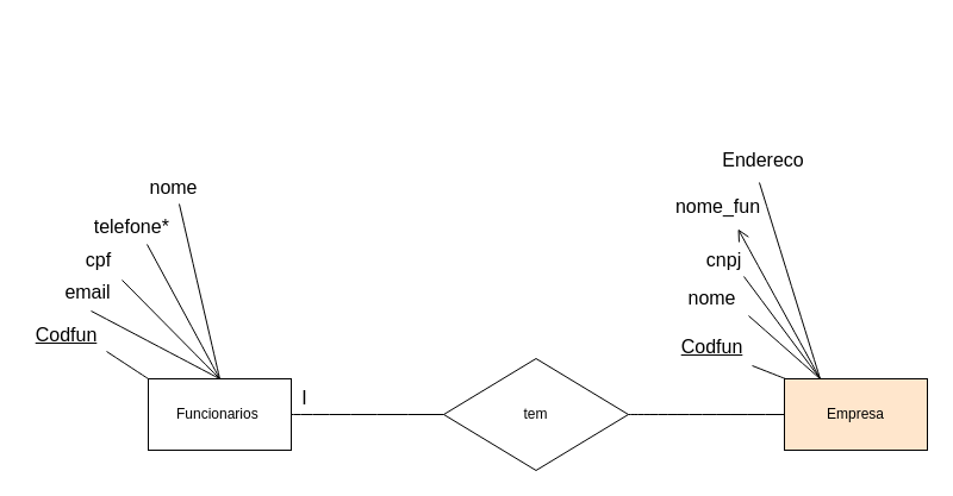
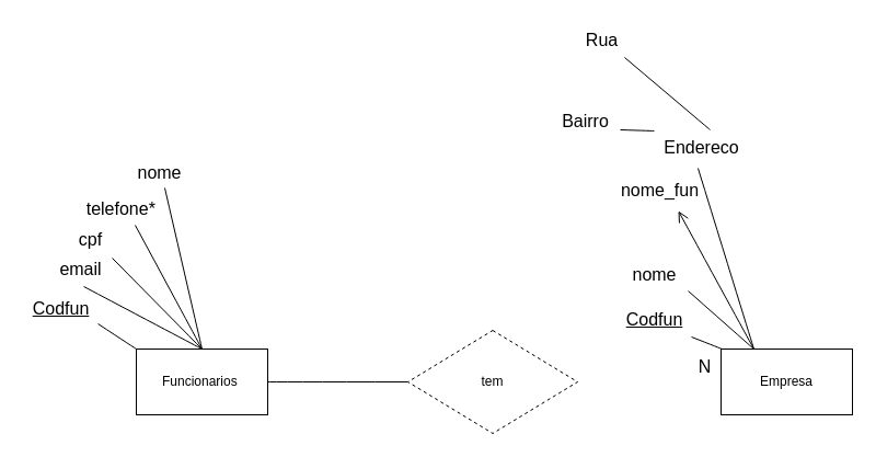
+ <mxCell id="26" value="Rua" style="text;html=1;align=center;verticalAlign=middle;resizable=0;points=[];autosize=1;strokeColor=none;fillColor=none;fontSize=16;" vertex="1" parent="1"><mxGeometry x="525" y="20" width="47" height="31" as="geometry" /></mxCell>
+ <mxCell id="28" value="" style="endArrow=none;html=1;rounded=0;fontSize=12;startSize=8;endSize=8;curved=1;exitX=0.598;exitY=0;exitDx=0;exitDy=0;exitPerimeter=0;entryX=0.957;entryY=1.032;entryDx=0;entryDy=0;entryPerimeter=0;" edge="1" parent="1" source="25" target="26"><mxGeometry width="50" height="50" relative="1" as="geometry"><mxPoint x="632" y="118" as="sourcePoint" /><mxPoint x="560" y="61" as="targetPoint" /></mxGeometry></mxCell>
+ <mxCell id="27" value="Bairro" style="text;html=1;align=center;verticalAlign=middle;resizable=0;points=[];autosize=1;strokeColor=none;fillColor=none;fontSize=16;" vertex="1" parent="1"><mxGeometry x="503" y="94" width="61" height="31" as="geometry" /></mxCell>
+ <mxCell id="29" value="" style="endArrow=none;html=1;rounded=0;fontSize=12;startSize=8;endSize=8;curved=1;exitX=0.011;exitY=0.032;exitDx=0;exitDy=0;exitPerimeter=0;entryX=1.033;entryY=0.774;entryDx=0;entryDy=0;entryPerimeter=0;" edge="1" parent="1" source="25" target="27"><mxGeometry width="50" height="50" relative="1" as="geometry"><mxPoint x="543" y="69" as="sourcePoint" /><mxPoint x="471" y="12" as="targetPoint" /></mxGeometry></mxCell>
- <mxCell id="21" value="cnpj" style="text;html=1;align=center;verticalAlign=middle;resizable=0;points=[];autosize=1;strokeColor=none;fillColor=none;fontSize=16;" vertex="1" parent="1"><mxGeometry x="583" y="202" width="47" height="31" as="geometry" /></mxCell>
- <mxCell id="22" value="" style="endArrow=none;html=1;rounded=0;fontSize=12;startSize=8;endSize=8;curved=1;exitX=0.25;exitY=0;exitDx=0;exitDy=0;entryX=0.872;entryY=0.968;entryDx=0;entryDy=0;entryPerimeter=0;" edge="1" parent="1" source="5" target="21"><mxGeometry width="50" height="50" relative="1" as="geometry"><mxPoint x="733" y="313" as="sourcePoint" /><mxPoint x="661" y="256" as="targetPoint" /></mxGeometry></mxCell>
- <mxCell id="31" value="I" style="text;html=1;align=center;verticalAlign=middle;resizable=0;points=[];autosize=1;strokeColor=none;fillColor=none;fontSize=16;" vertex="1" parent="1"><mxGeometry x="244" y="318" width="22" height="31" as="geometry" /></mxCell>
+ <mxCell id="32" value="N" style="text;html=1;align=center;verticalAlign=middle;resizable=0;points=[];autosize=1;strokeColor=none;fillColor=none;fontSize=16;" vertex="1" parent="1"><mxGeometry x="628" y="318" width="30" height="31" as="geometry" /></mxCell>
- <mxCell id="3" value="tem" style="rhombus;whiteSpace=wrap;html=1;" vertex="1" parent="1"><mxGeometry x="372" y="301" width="155" height="94" as="geometry" /></mxCell>
+ <mxCell id="3" value="tem" style="rhombus;whiteSpace=wrap;html=1;dashed=1;" vertex="1" parent="1"><mxGeometry x="372" y="301" width="155" height="94" as="geometry" /></mxCell>
- <mxCell id="6" value="" style="endArrow=none;html=1;rounded=0;fontSize=12;startSize=8;endSize=8;curved=1;exitX=1;exitY=0.5;exitDx=0;exitDy=0;entryX=0;entryY=0.5;entryDx=0;entryDy=0;" edge="1" parent="1" source="3" target="5"><mxGeometry width="50" height="50" relative="1" as="geometry"><mxPoint x="529" y="358" as="sourcePoint" /><mxPoint x="579" y="308" as="targetPoint" /></mxGeometry></mxCell>
- <mxCell id="5" value="Empresa" style="whiteSpace=wrap;html=1;fillColor=#ffe6cc;" vertex="1" parent="1"><mxGeometry x="658" y="318" width="120" height="60" as="geometry" /></mxCell>
+ <mxCell id="5" value="Empresa" style="whiteSpace=wrap;html=1;" vertex="1" parent="1"><mxGeometry x="658" y="318" width="120" height="60" as="geometry" /></mxCell>
